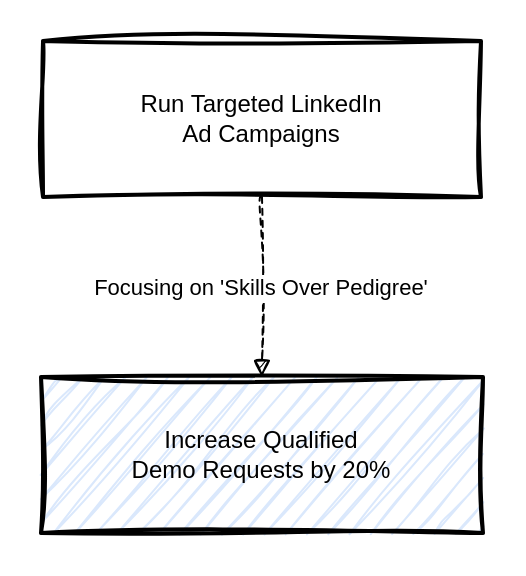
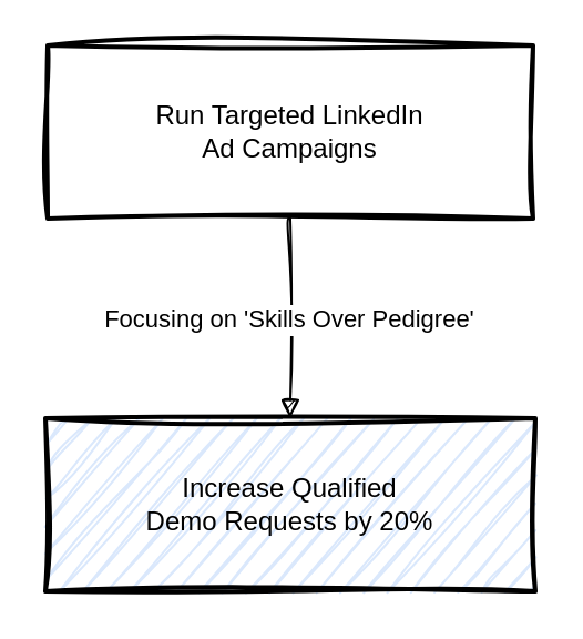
- <mxCell id="4" value="Focusing on 'Skills Over Pedigree'" style="curved=1;startArrow=none;endArrow=block;exitX=0.5;exitY=1;entryX=0.5;entryY=0;rounded=0;sketch=1;curveFitting=1;jiggle=2;dashed=1;" edge="1" parent="1" source="2" target="3"><mxGeometry relative="1" as="geometry"><Array as="points" /></mxGeometry></mxCell>
+ <mxCell id="4" value="Focusing on 'Skills Over Pedigree'" style="curved=1;startArrow=none;endArrow=block;exitX=0.5;exitY=1;entryX=0.5;entryY=0;rounded=0;sketch=1;curveFitting=1;jiggle=2;" edge="1" parent="1" source="2" target="3"><mxGeometry relative="1" as="geometry"><Array as="points" /></mxGeometry></mxCell>
